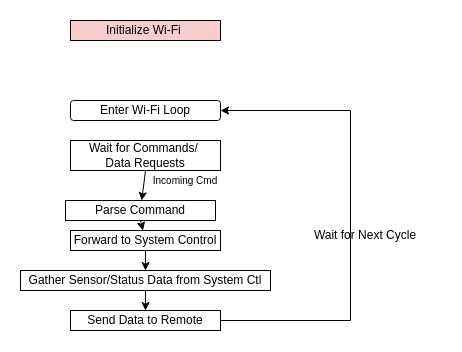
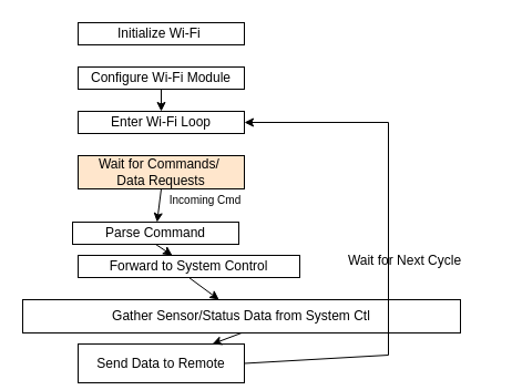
- <mxCell id="2" value="Initialize Wi-Fi&amp;nbsp;" style="rounded=0;whiteSpace=wrap;html=1;fillColor=#f8cecc;" vertex="1" parent="1"><mxGeometry x="70" y="20" width="150" height="20" as="geometry" /></mxCell>
+ <mxCell id="2" value="Initialize Wi-Fi&amp;nbsp;" style="rounded=0;whiteSpace=wrap;html=1;" vertex="1" parent="1"><mxGeometry x="70" y="20" width="150" height="20" as="geometry" /></mxCell>
+ <mxCell id="3" value="Configure Wi-Fi Module" style="rounded=0;whiteSpace=wrap;html=1;" vertex="1" parent="1"><mxGeometry x="70" y="60" width="150" height="20" as="geometry" /></mxCell>
+ <mxCell id="11" value="" style="endArrow=classic;html=1;rounded=0;exitX=0.5;exitY=1;exitDx=0;exitDy=0;entryX=0.5;entryY=0;entryDx=0;entryDy=0;" edge="1" parent="1" source="3" target="8"><mxGeometry width="50" height="50" relative="1" as="geometry"><mxPoint x="210" y="150" as="sourcePoint" /><mxPoint x="260" y="100" as="targetPoint" /></mxGeometry></mxCell>
- <mxCell id="8" value="Enter Wi-Fi Loop" style="whiteSpace=wrap;html=1;rounded=1;" vertex="1" parent="1"><mxGeometry x="70" y="100" width="150" height="20" as="geometry" /></mxCell>
+ <mxCell id="8" value="Enter Wi-Fi Loop" style="rounded=0;whiteSpace=wrap;html=1;" vertex="1" parent="1"><mxGeometry x="70" y="100" width="150" height="20" as="geometry" /></mxCell>
- <mxCell id="4" value="Wait for Commands/&amp;nbsp;&lt;div&gt;Data&amp;nbsp;Requests&lt;/div&gt;" style="rounded=0;whiteSpace=wrap;html=1;" vertex="1" parent="1"><mxGeometry x="70" y="140" width="150" height="30" as="geometry" /></mxCell>
+ <mxCell id="4" value="Wait for Commands/&amp;nbsp;&lt;div&gt;Data&amp;nbsp;Requests&lt;/div&gt;" style="rounded=0;whiteSpace=wrap;html=1;fillColor=#ffe6cc;" vertex="1" parent="1"><mxGeometry x="70" y="140" width="150" height="30" as="geometry" /></mxCell>
- <mxCell id="6" value="&lt;div&gt;Forward to System&lt;span style=&quot;background-color: transparent; color: light-dark(rgb(0, 0, 0), rgb(255, 255, 255));&quot;&gt;&amp;nbsp;Control&lt;/span&gt;&lt;/div&gt;" style="rounded=0;whiteSpace=wrap;html=1;" vertex="1" parent="1"><mxGeometry x="70" y="230" width="150" height="20" as="geometry" /></mxCell>
+ <mxCell id="6" value="&lt;div&gt;Forward to System&lt;span style=&quot;background-color: transparent; color: light-dark(rgb(0, 0, 0), rgb(255, 255, 255));&quot;&gt;&amp;nbsp;Control&lt;/span&gt;&lt;/div&gt;" style="rounded=0;whiteSpace=wrap;html=1;" vertex="1" parent="1"><mxGeometry x="70" y="230" width="200" height="20" as="geometry" /></mxCell>
- <mxCell id="7" value="&lt;div&gt;Gather Sensor/Status &lt;span style=&quot;background-color: transparent; color: light-dark(rgb(0, 0, 0), rgb(255, 255, 255));&quot;&gt;Data from System Ctl&lt;/span&gt;&lt;/div&gt;" style="rounded=0;whiteSpace=wrap;html=1;" vertex="1" parent="1"><mxGeometry x="20" y="270" width="250" height="20" as="geometry" /></mxCell>
+ <mxCell id="7" value="&lt;div&gt;Gather Sensor/Status &lt;span style=&quot;background-color: transparent; color: light-dark(rgb(0, 0, 0), rgb(255, 255, 255));&quot;&gt;Data from System Ctl&lt;/span&gt;&lt;/div&gt;" style="rounded=0;whiteSpace=wrap;html=1;" vertex="1" parent="1"><mxGeometry x="20" y="270" width="395" height="30" as="geometry" /></mxCell>
- <mxCell id="9" value="Send Data to Remote" style="rounded=0;whiteSpace=wrap;html=1;" vertex="1" parent="1"><mxGeometry x="70" y="310" width="150" height="20" as="geometry" /></mxCell>
+ <mxCell id="9" value="Send Data to Remote" style="rounded=0;whiteSpace=wrap;html=1;" vertex="1" parent="1"><mxGeometry x="70" y="310" width="150" height="35" as="geometry" /></mxCell>
